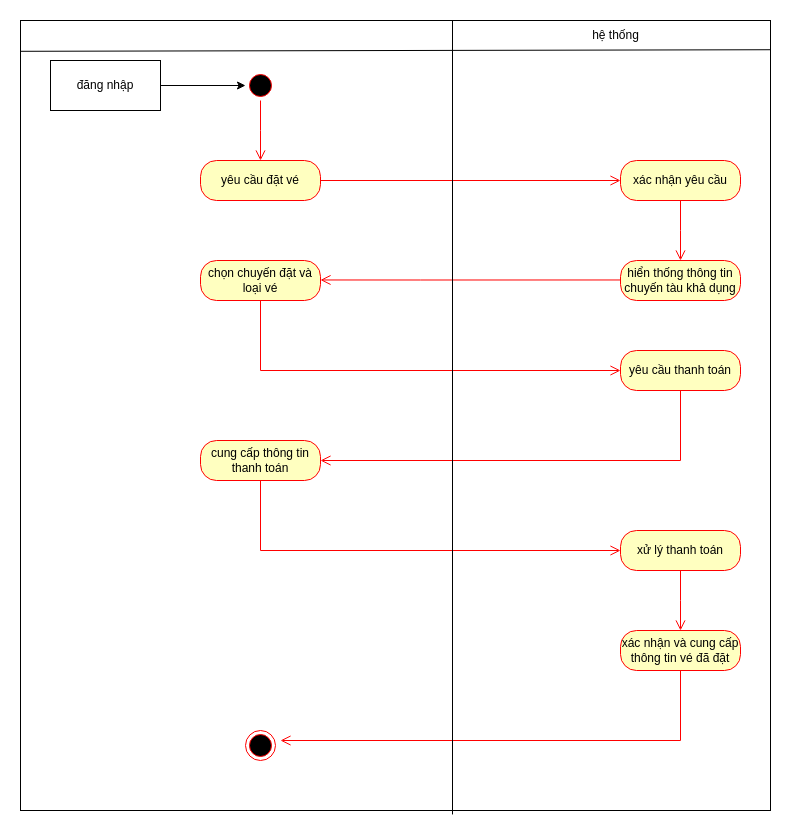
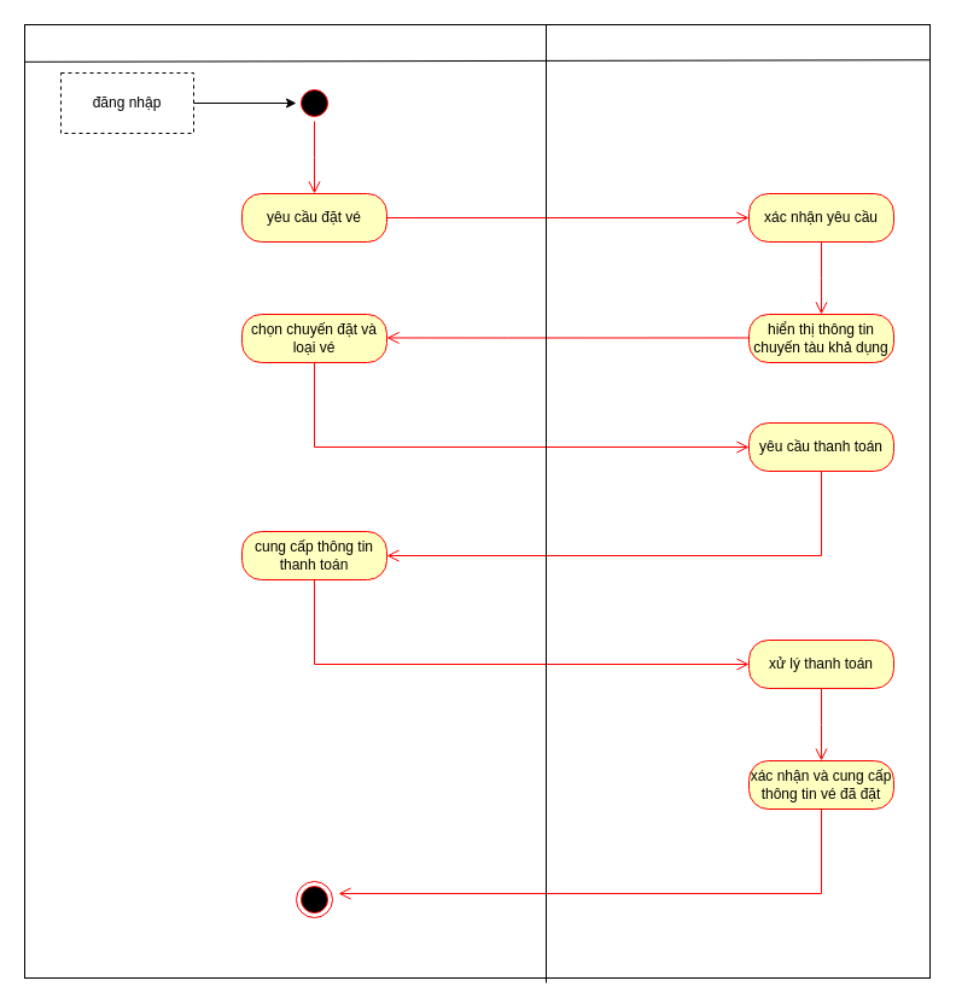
- <mxCell id="3" value="hệ thống" style="text;html=1;align=center;verticalAlign=middle;resizable=0;points=[];autosize=1;strokeColor=none;fillColor=none;" vertex="1" parent="1"><mxGeometry x="580" y="20" width="70" height="30" as="geometry" /></mxCell>
- <mxCell id="4" value="đăng nhập" style="html=1;whiteSpace=wrap;" vertex="1" parent="1"><mxGeometry x="50" y="60" width="110" height="50" as="geometry" /></mxCell>
+ <mxCell id="4" value="đăng nhập" style="html=1;whiteSpace=wrap;dashed=1;" vertex="1" parent="1"><mxGeometry x="50" y="60" width="110" height="50" as="geometry" /></mxCell>
- <mxCell id="12" value="hiển thống thông tin chuyến tàu khả dụng" style="rounded=1;whiteSpace=wrap;html=1;arcSize=40;fontColor=#000000;fillColor=#ffffc0;strokeColor=#ff0000;" vertex="1" parent="1"><mxGeometry x="620" y="260" width="120" height="40" as="geometry" /></mxCell>
+ <mxCell id="12" value="hiển thị thông tin chuyến tàu khả dụng" style="rounded=1;whiteSpace=wrap;html=1;arcSize=40;fontColor=#000000;fillColor=#ffffc0;strokeColor=#ff0000;" vertex="1" parent="1"><mxGeometry x="620" y="260" width="120" height="40" as="geometry" /></mxCell>
